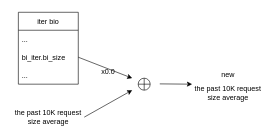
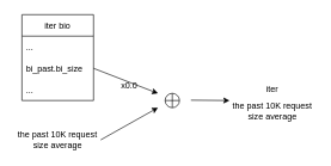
- <mxCell id="4" value="bi_iter.bi_size" style="text;strokeColor=none;fillColor=none;align=left;verticalAlign=middle;spacingLeft=4;spacingRight=4;overflow=hidden;points=[[0,0.5],[1,0.5]];portConstraint=eastwest;rotatable=0;" vertex="1" parent="2"><mxGeometry y="60" width="100" height="30" as="geometry" /></mxCell>
+ <mxCell id="4" value="bi_past.bi_size" style="text;strokeColor=none;fillColor=none;align=left;verticalAlign=middle;spacingLeft=4;spacingRight=4;overflow=hidden;points=[[0,0.5],[1,0.5]];portConstraint=eastwest;rotatable=0;" vertex="1" parent="2"><mxGeometry y="60" width="100" height="30" as="geometry" /></mxCell>
- <mxCell id="13" value="new" style="text;html=1;strokeColor=none;fillColor=none;align=center;verticalAlign=middle;whiteSpace=wrap;rounded=0;" vertex="1" parent="1"><mxGeometry x="320" y="110" width="120" height="30" as="geometry" /></mxCell>
+ <mxCell id="13" value="iter" style="text;html=1;strokeColor=none;fillColor=none;align=center;verticalAlign=middle;whiteSpace=wrap;rounded=0;" vertex="1" parent="1"><mxGeometry x="320" y="110" width="120" height="30" as="geometry" /></mxCell>
